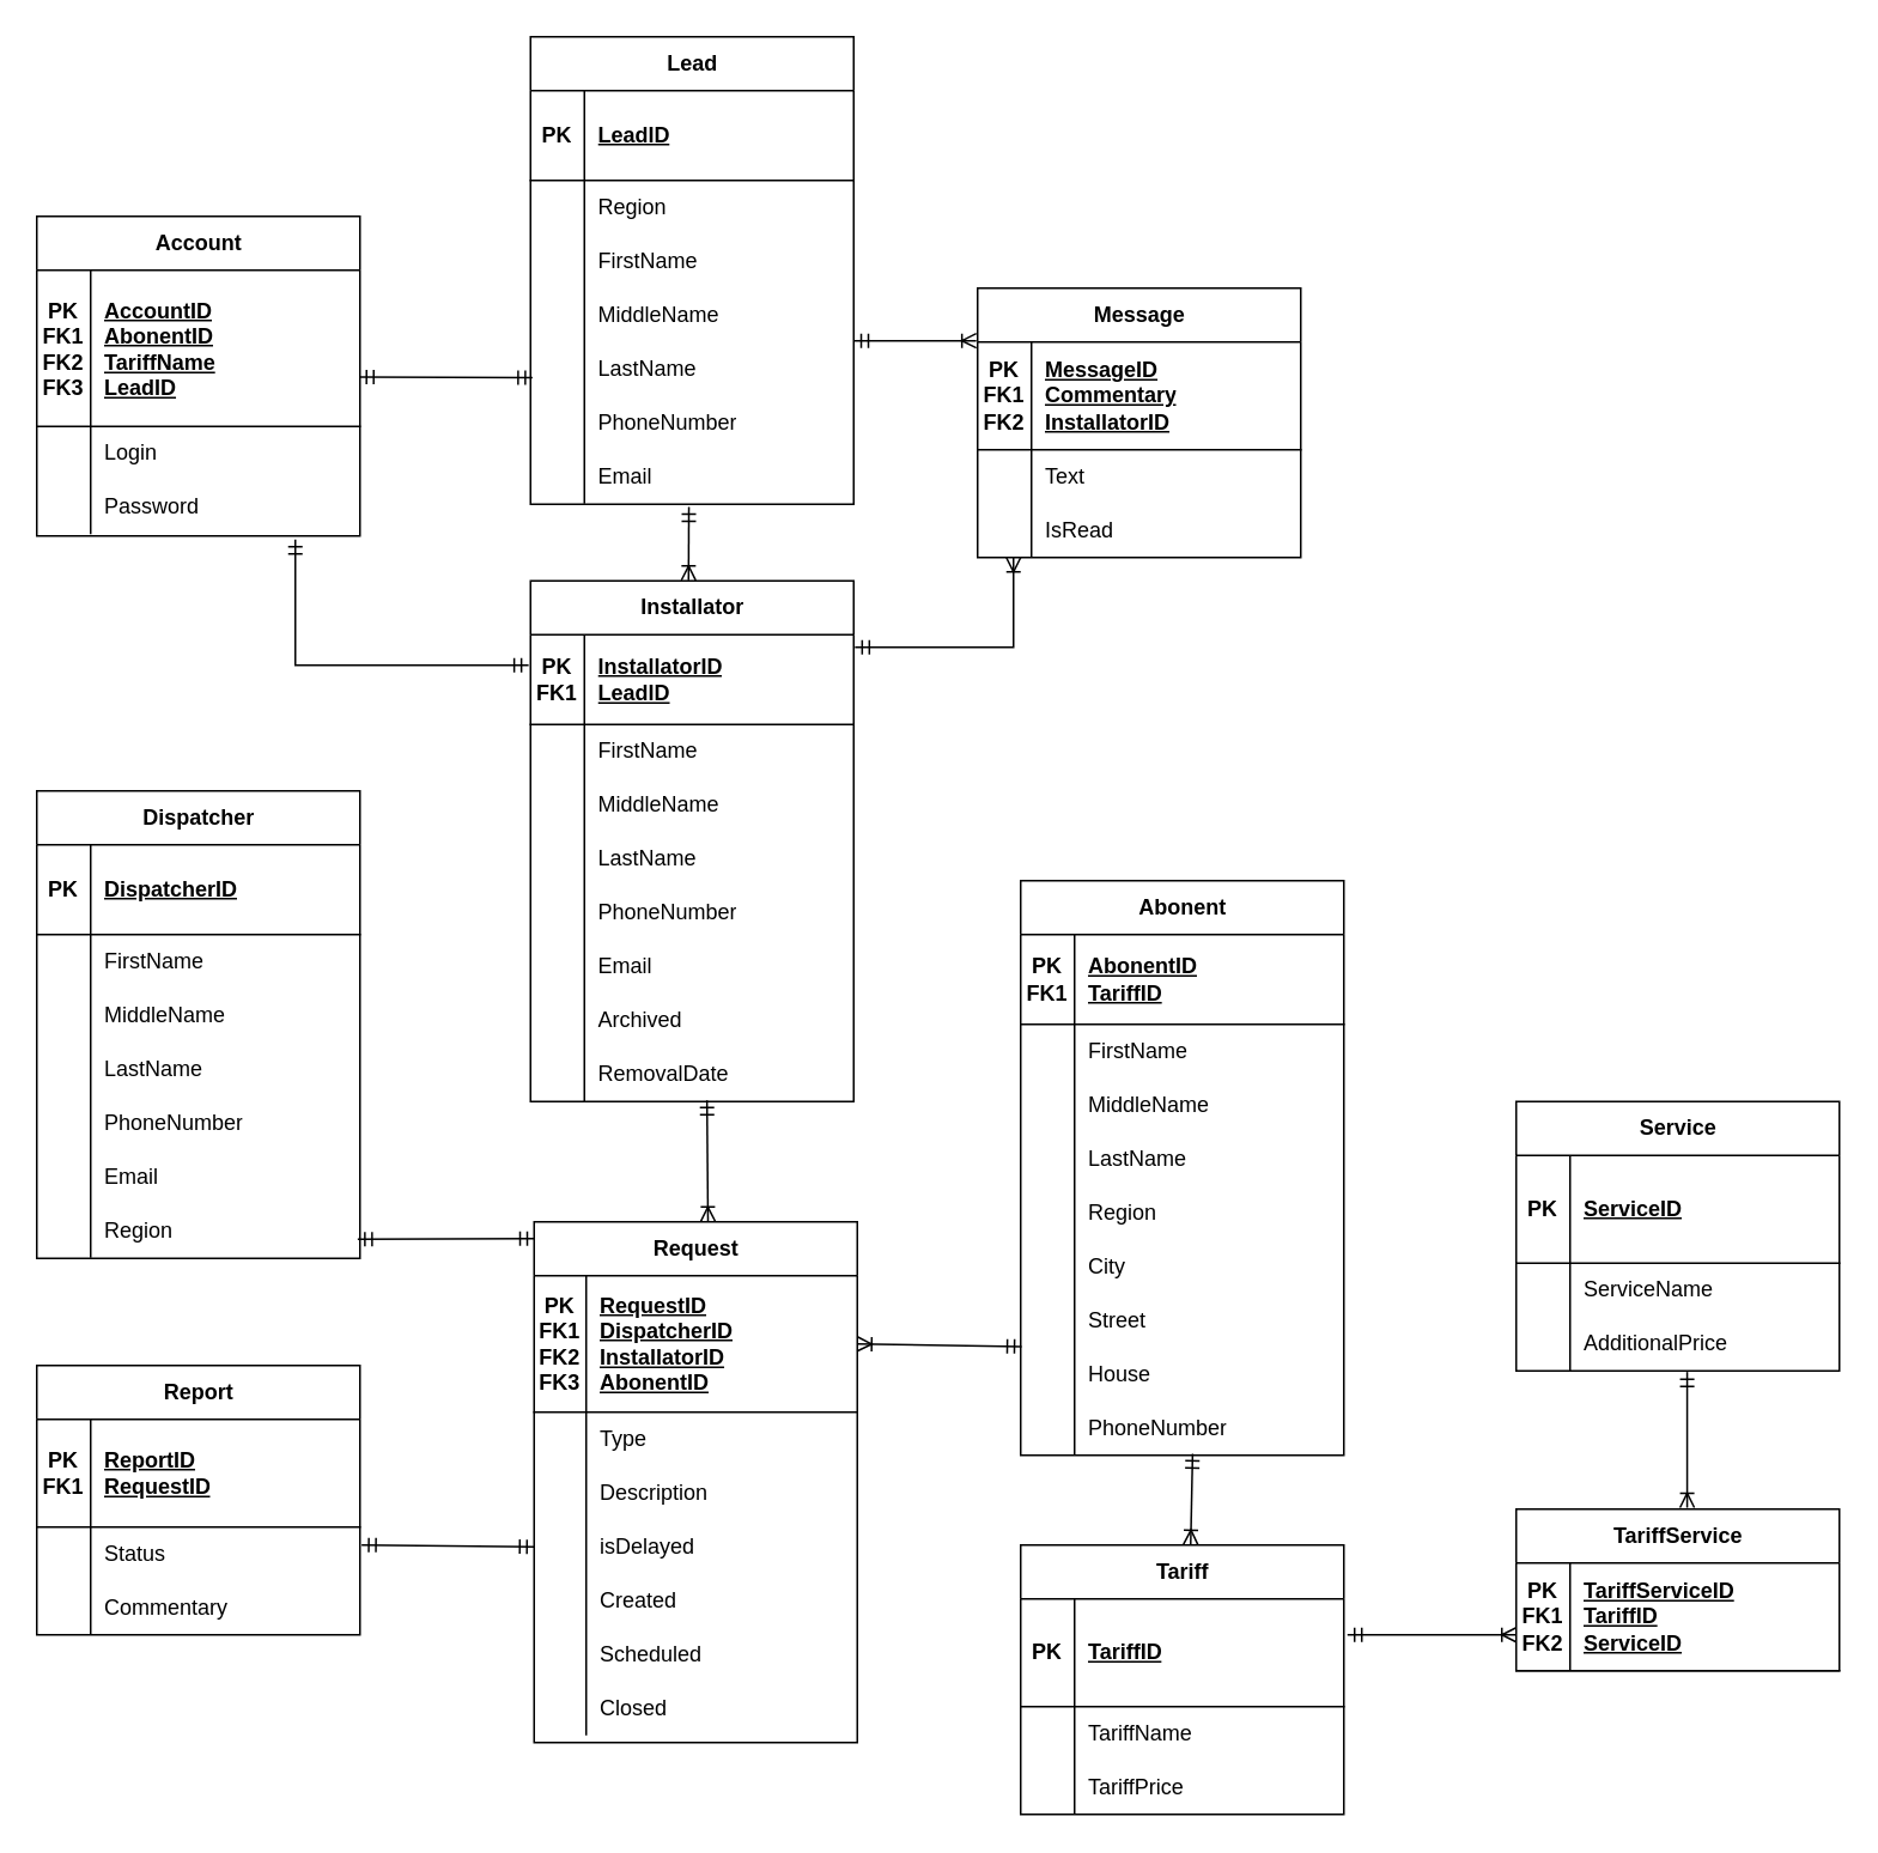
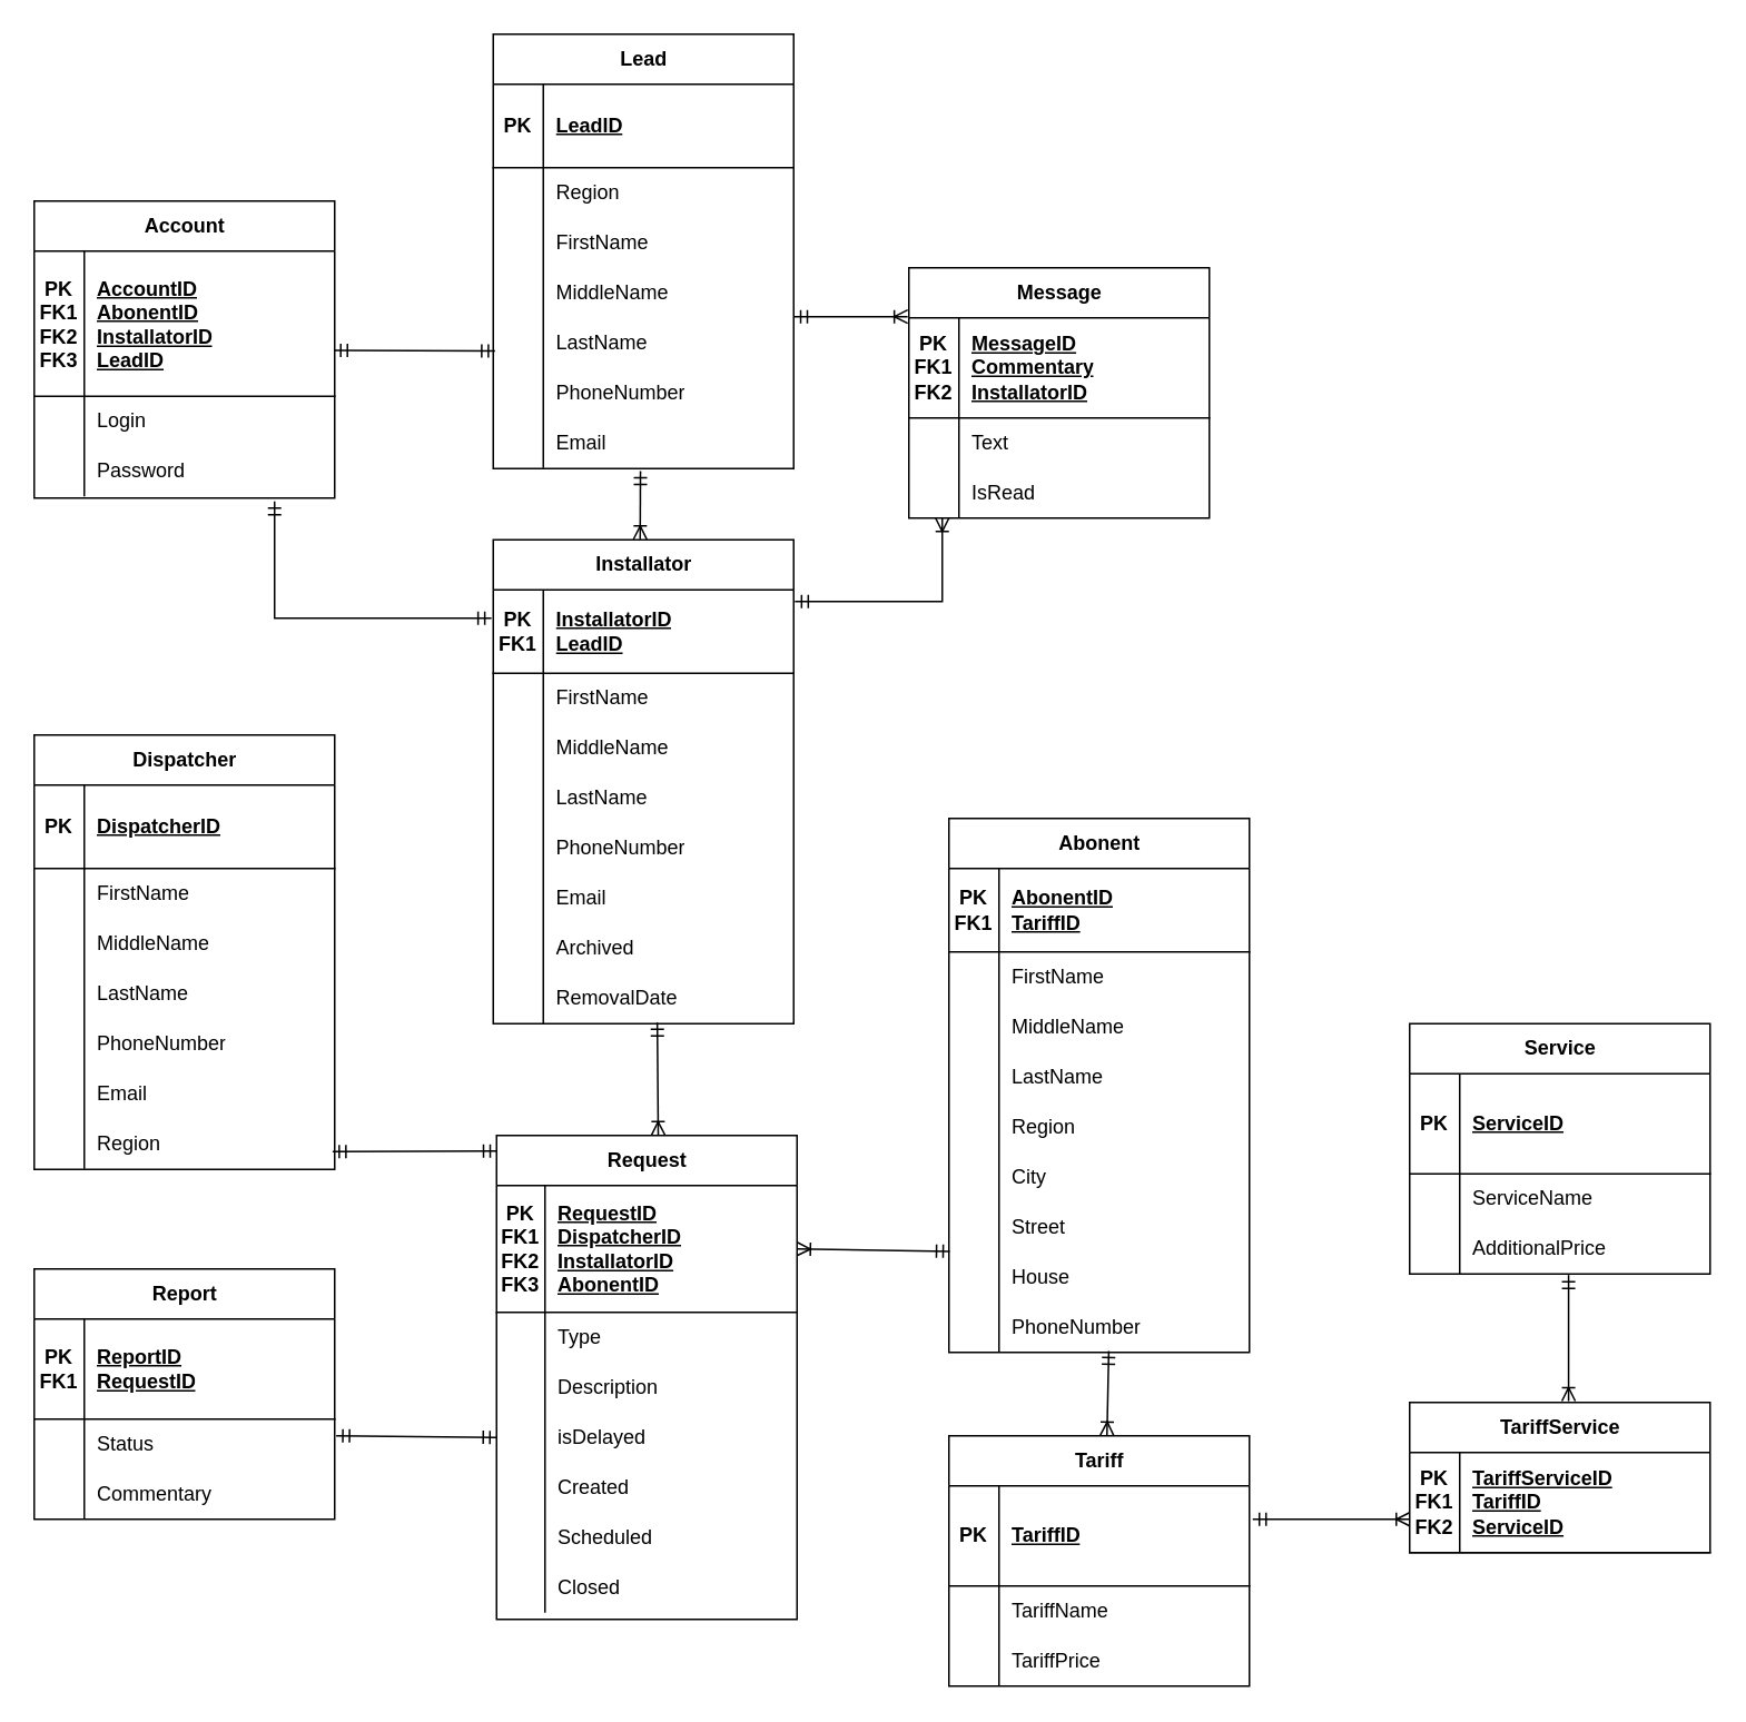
- <mxCell id="90" value="&lt;div&gt;AccountID&lt;/div&gt;&lt;div&gt;AbonentID&lt;/div&gt;&lt;div&gt;TariffName&lt;/div&gt;&lt;div&gt;LeadID&lt;/div&gt;" style="shape=partialRectangle;connectable=0;fillColor=none;top=0;left=0;bottom=0;right=0;align=left;spacingLeft=6;fontStyle=5;overflow=hidden;whiteSpace=wrap;html=1;" parent="88" vertex="1"><mxGeometry x="30" width="150" height="87" as="geometry"><mxRectangle width="150" height="87" as="alternateBounds" /></mxGeometry></mxCell>
+ <mxCell id="90" value="&lt;div&gt;AccountID&lt;/div&gt;&lt;div&gt;AbonentID&lt;/div&gt;&lt;div&gt;InstallatorID&lt;/div&gt;&lt;div&gt;LeadID&lt;/div&gt;" style="shape=partialRectangle;connectable=0;fillColor=none;top=0;left=0;bottom=0;right=0;align=left;spacingLeft=6;fontStyle=5;overflow=hidden;whiteSpace=wrap;html=1;" parent="88" vertex="1"><mxGeometry x="30" width="150" height="87" as="geometry"><mxRectangle width="150" height="87" as="alternateBounds" /></mxGeometry></mxCell>
